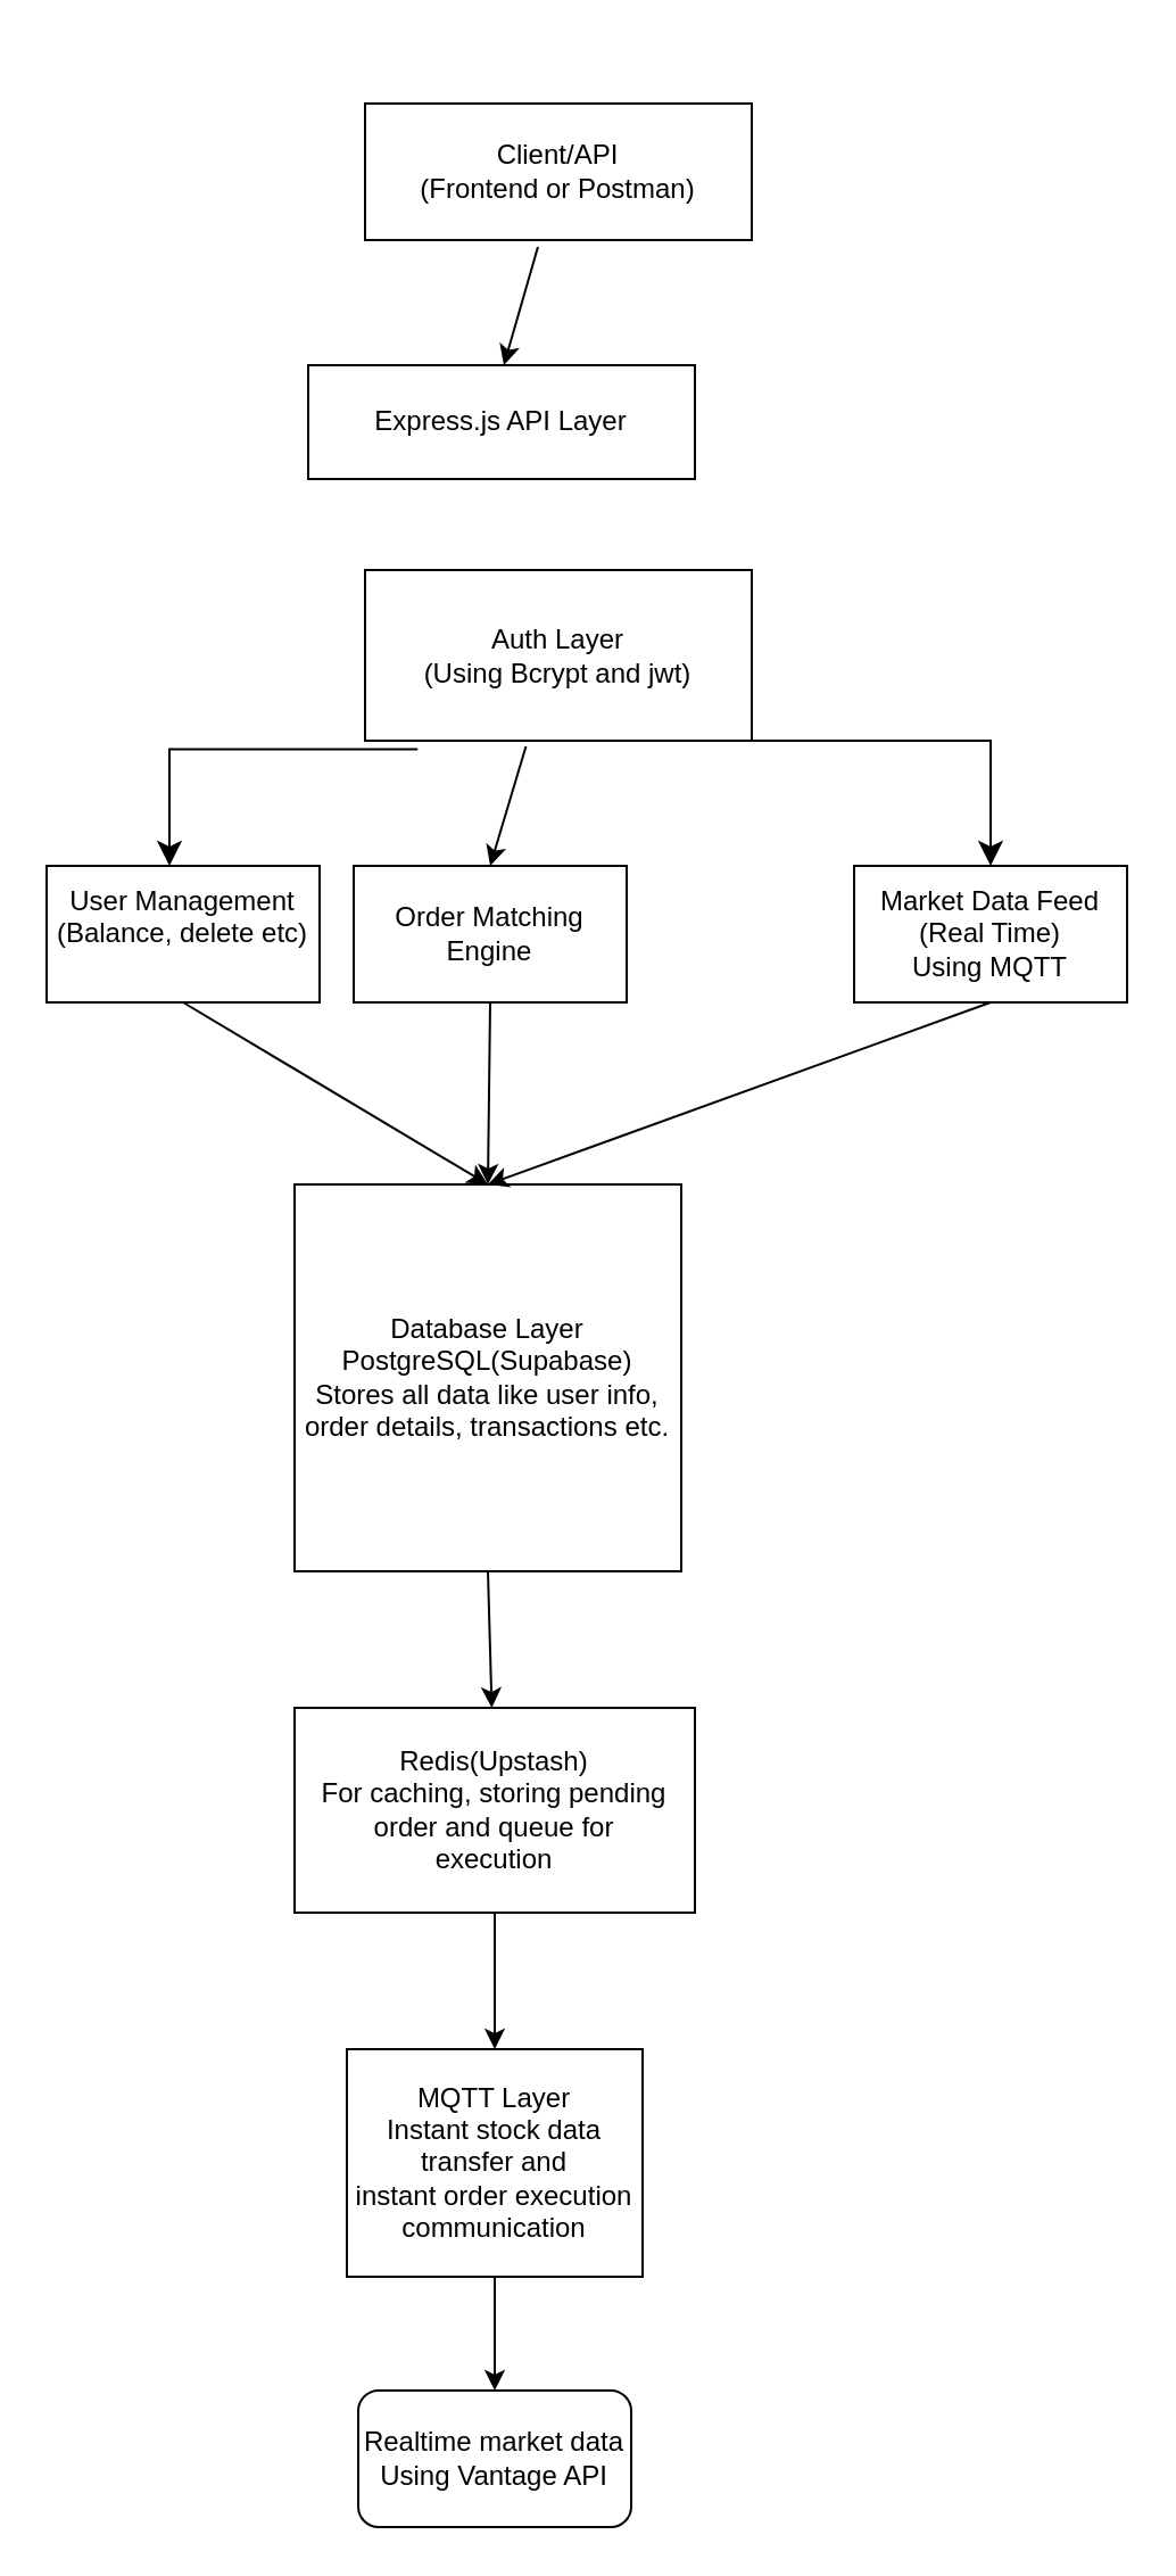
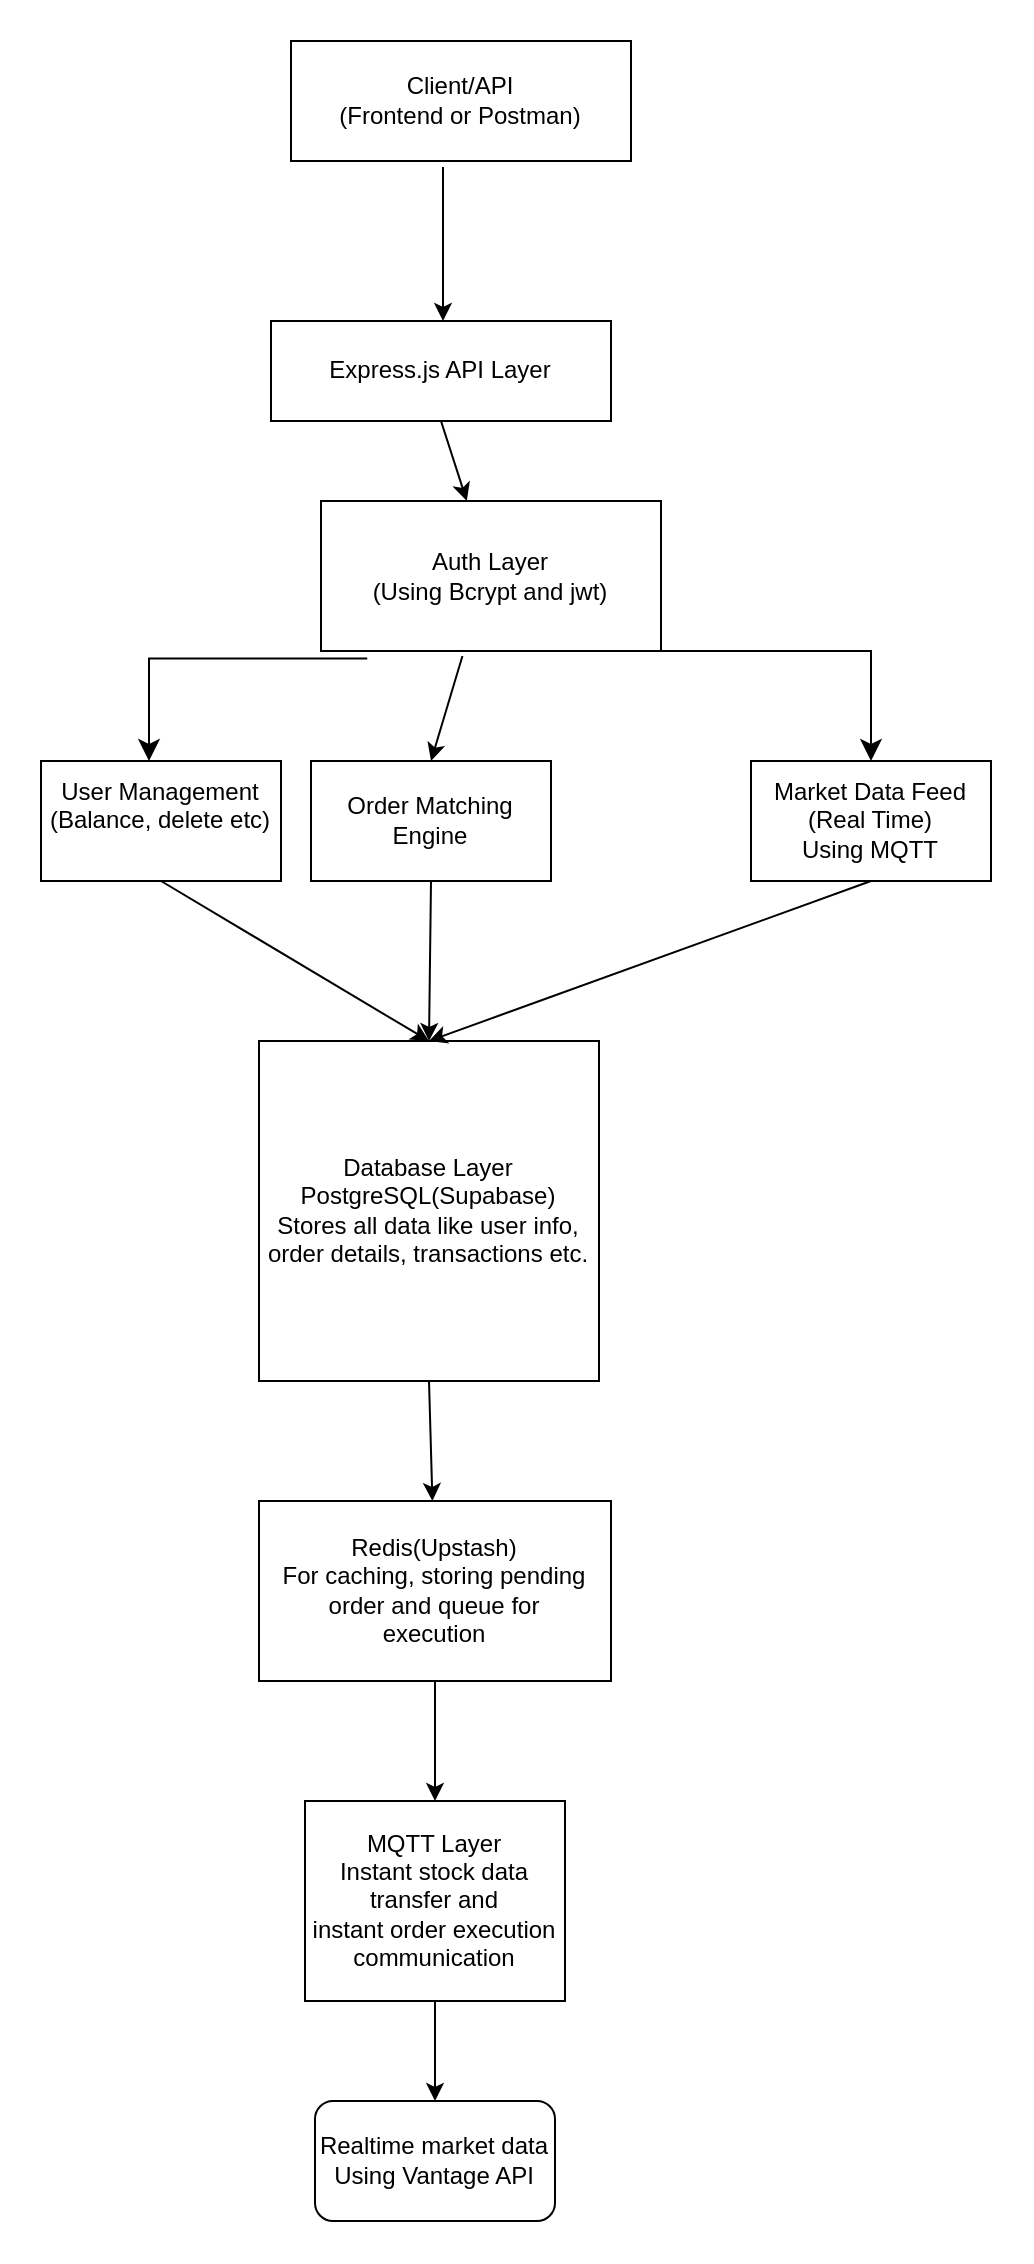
- <mxCell id="2" value="Client/API&lt;br&gt;(Frontend or Postman)" style="rounded=0;whiteSpace=wrap;html=1;" vertex="1" parent="1"><mxGeometry x="160" y="45" width="170" height="60" as="geometry" /></mxCell>
+ <mxCell id="2" value="Client/API&lt;br&gt;(Frontend or Postman)" style="rounded=0;whiteSpace=wrap;html=1;" vertex="1" parent="1"><mxGeometry x="145" y="20" width="170" height="60" as="geometry" /></mxCell>
+ <mxCell id="6" value="" style="endArrow=classic;html=1;rounded=0;exitX=0.5;exitY=1;exitDx=0;exitDy=0;" edge="1" parent="1" source="4" target="5"><mxGeometry width="50" height="50" relative="1" as="geometry"><mxPoint x="465" y="320" as="sourcePoint" /><mxPoint x="515" y="270" as="targetPoint" /></mxGeometry></mxCell>
